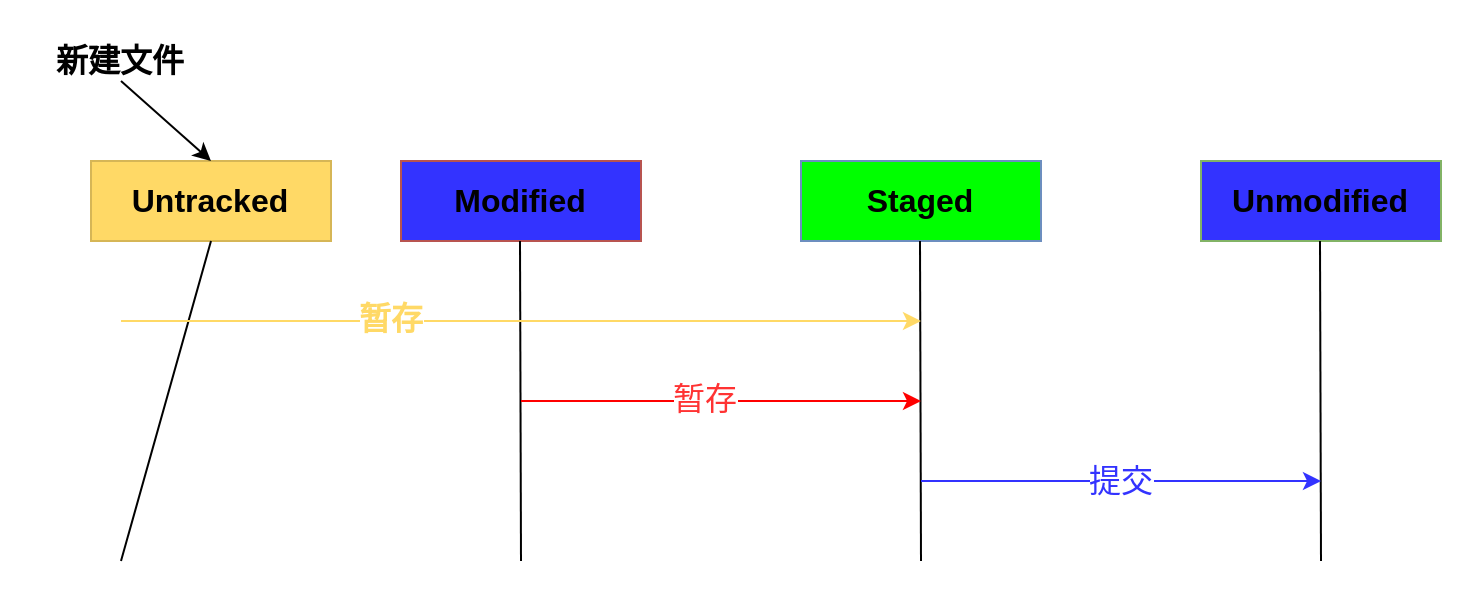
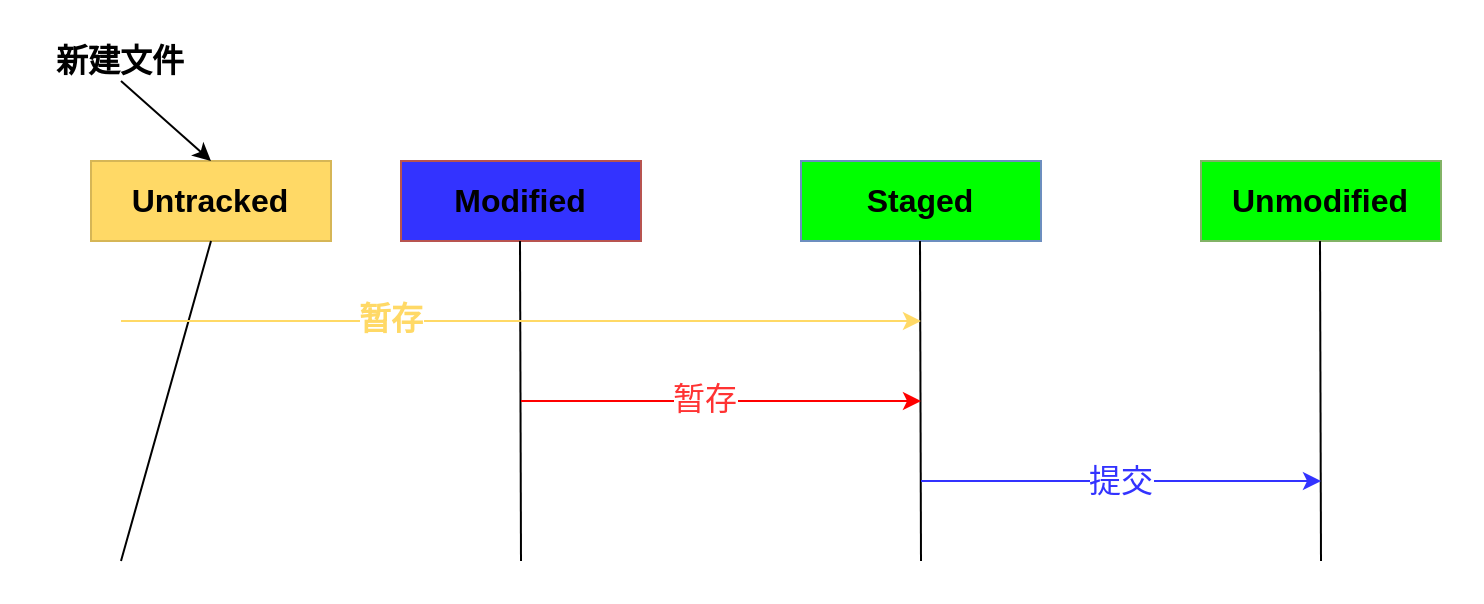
- <mxCell id="5" value="&lt;span&gt;&lt;b&gt;&lt;font style=&quot;font-size: 16px&quot;&gt;Unmodified&lt;/font&gt;&lt;/b&gt;&lt;/span&gt;" style="rounded=0;whiteSpace=wrap;html=1;fillColor=#3333ff;strokeColor=#82b366;" vertex="1" parent="1"><mxGeometry x="600" y="80" width="120" height="40" as="geometry" /></mxCell>
+ <mxCell id="5" value="&lt;span&gt;&lt;b&gt;&lt;font style=&quot;font-size: 16px&quot;&gt;Unmodified&lt;/font&gt;&lt;/b&gt;&lt;/span&gt;" style="rounded=0;whiteSpace=wrap;html=1;fillColor=#00FF00;strokeColor=#82b366;" vertex="1" parent="1"><mxGeometry x="600" y="80" width="120" height="40" as="geometry" /></mxCell>
